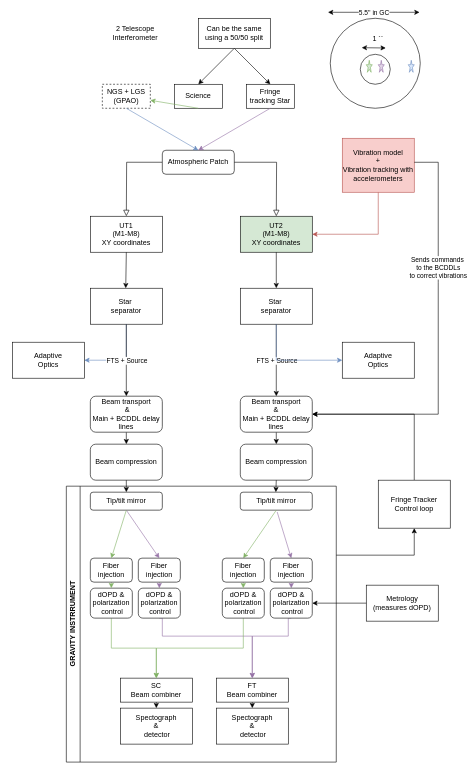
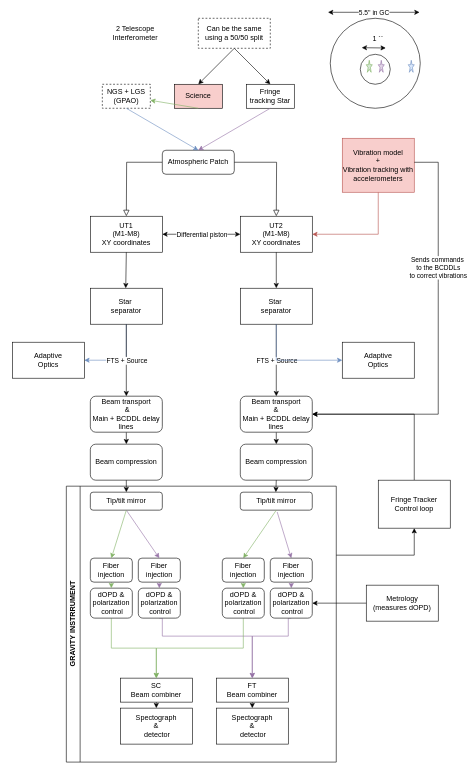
- <mxCell id="8" value="&lt;div&gt;Can be the same&lt;/div&gt;using a 50/50 split" style="rounded=0;whiteSpace=wrap;html=1;" vertex="1" parent="1"><mxGeometry x="330" y="30" width="120" height="50" as="geometry" /></mxCell>
+ <mxCell id="8" value="&lt;div&gt;Can be the same&lt;/div&gt;using a 50/50 split" style="rounded=0;whiteSpace=wrap;html=1;dashed=1;" vertex="1" parent="1"><mxGeometry x="330" y="30" width="120" height="50" as="geometry" /></mxCell>
- <mxCell id="5" value="Science" style="rounded=0;whiteSpace=wrap;html=1;" vertex="1" parent="1"><mxGeometry x="290" y="140" width="80" height="40" as="geometry" /></mxCell>
+ <mxCell id="5" value="Science" style="rounded=0;whiteSpace=wrap;html=1;fillColor=#f8cecc;" vertex="1" parent="1"><mxGeometry x="290" y="140" width="80" height="40" as="geometry" /></mxCell>
+ <mxCell id="15" value="" style="endArrow=classic;startArrow=classic;html=1;rounded=0;exitX=1;exitY=0.5;exitDx=0;exitDy=0;entryX=0;entryY=0.5;entryDx=0;entryDy=0;" edge="1" parent="1" source="12" target="14"><mxGeometry width="50" height="50" relative="1" as="geometry"><mxPoint x="780" y="520" as="sourcePoint" /><mxPoint x="830" y="470" as="targetPoint" /></mxGeometry></mxCell>
+ <mxCell id="16" value="Differential piston" style="edgeLabel;html=1;align=center;verticalAlign=middle;resizable=0;points=[];" vertex="1" connectable="0" parent="15"><mxGeometry relative="1" as="geometry"><mxPoint as="offset" /></mxGeometry></mxCell>
- <mxCell id="14" value="&lt;div&gt;UT2&lt;/div&gt;&lt;div&gt;(M1-M8)&lt;/div&gt;&lt;div&gt;XY coordinates&lt;br&gt;&lt;/div&gt;" style="rounded=0;whiteSpace=wrap;html=1;fillColor=#d5e8d4;" vertex="1" parent="1"><mxGeometry x="400" y="360" width="120" height="60" as="geometry" /></mxCell>
+ <mxCell id="14" value="&lt;div&gt;UT2&lt;/div&gt;&lt;div&gt;(M1-M8)&lt;/div&gt;&lt;div&gt;XY coordinates&lt;br&gt;&lt;/div&gt;" style="rounded=0;whiteSpace=wrap;html=1;" vertex="1" parent="1"><mxGeometry x="400" y="360" width="120" height="60" as="geometry" /></mxCell>
